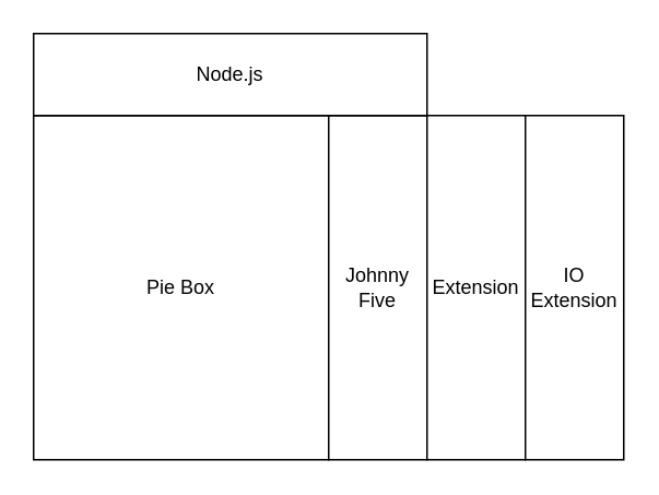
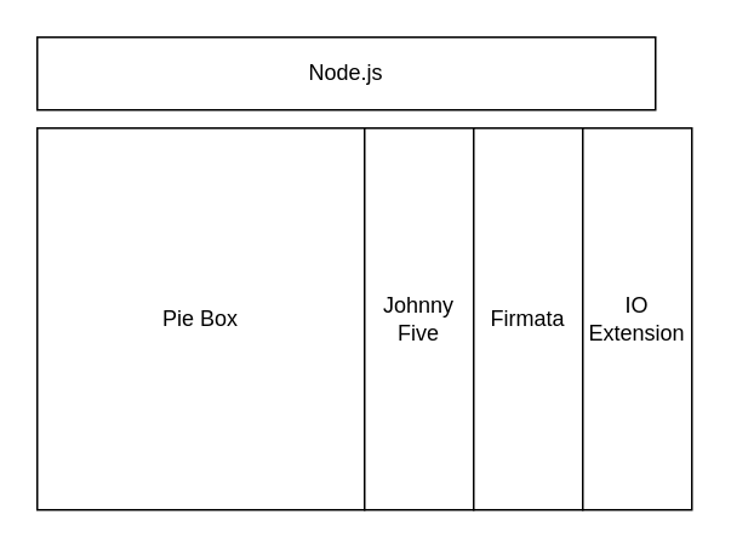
- <mxCell id="6" value="Node.js" style="rounded=0;whiteSpace=wrap;html=1;" vertex="1" parent="1"><mxGeometry x="20" y="20" width="240" height="50" as="geometry" /></mxCell>
+ <mxCell id="6" value="Node.js" style="rounded=0;whiteSpace=wrap;html=1;" vertex="1" parent="1"><mxGeometry x="20" y="20" width="340" height="40" as="geometry" /></mxCell>
- <mxCell id="4" value="Extension" style="rounded=0;whiteSpace=wrap;html=1;" vertex="1" parent="1"><mxGeometry x="260" y="70" width="60" height="210" as="geometry" /></mxCell>
+ <mxCell id="4" value="Firmata" style="rounded=0;whiteSpace=wrap;html=1;" vertex="1" parent="1"><mxGeometry x="260" y="70" width="60" height="210" as="geometry" /></mxCell>
